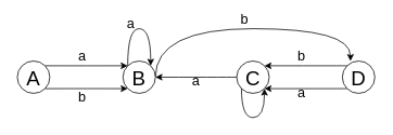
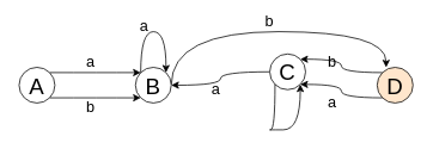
- <mxCell id="8" value="&lt;font style=&quot;font-size: 25px&quot;&gt;C&lt;/font&gt;" style="ellipse;whiteSpace=wrap;html=1;aspect=fixed;" vertex="1" parent="1"><mxGeometry x="290" y="75" width="40" height="40" as="geometry" /></mxCell>
+ <mxCell id="8" value="&lt;font style=&quot;font-size: 25px&quot;&gt;C&lt;/font&gt;" style="ellipse;whiteSpace=wrap;html=1;aspect=fixed;" vertex="1" parent="1"><mxGeometry x="300" y="60" width="40" height="40" as="geometry" /></mxCell>
- <mxCell id="11" value="&lt;font style=&quot;font-size: 25px&quot;&gt;D&lt;/font&gt;" style="ellipse;whiteSpace=wrap;html=1;aspect=fixed;" vertex="1" parent="1"><mxGeometry x="420" y="75" width="40" height="40" as="geometry" /></mxCell>
+ <mxCell id="11" value="&lt;font style=&quot;font-size: 25px&quot;&gt;D&lt;/font&gt;" style="ellipse;whiteSpace=wrap;html=1;aspect=fixed;fillColor=#ffe6cc;" vertex="1" parent="1"><mxGeometry x="420" y="75" width="40" height="40" as="geometry" /></mxCell>
